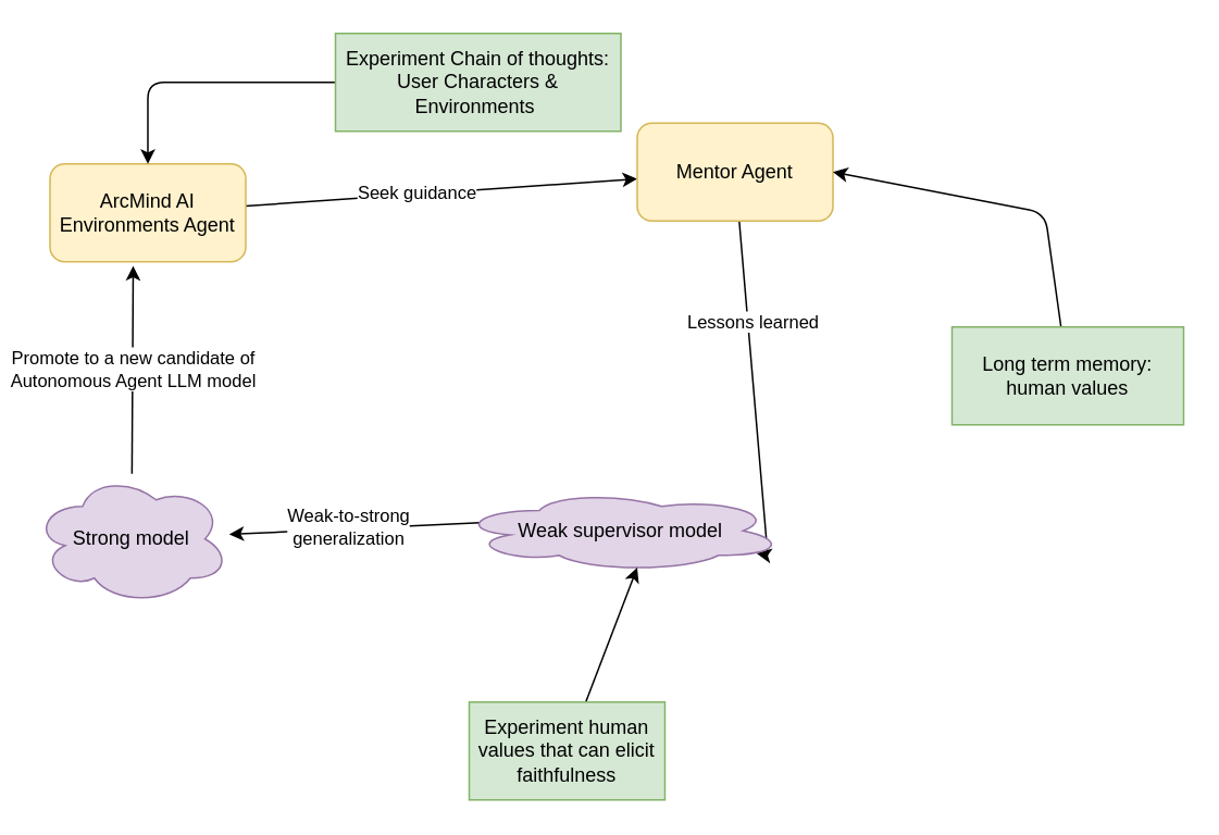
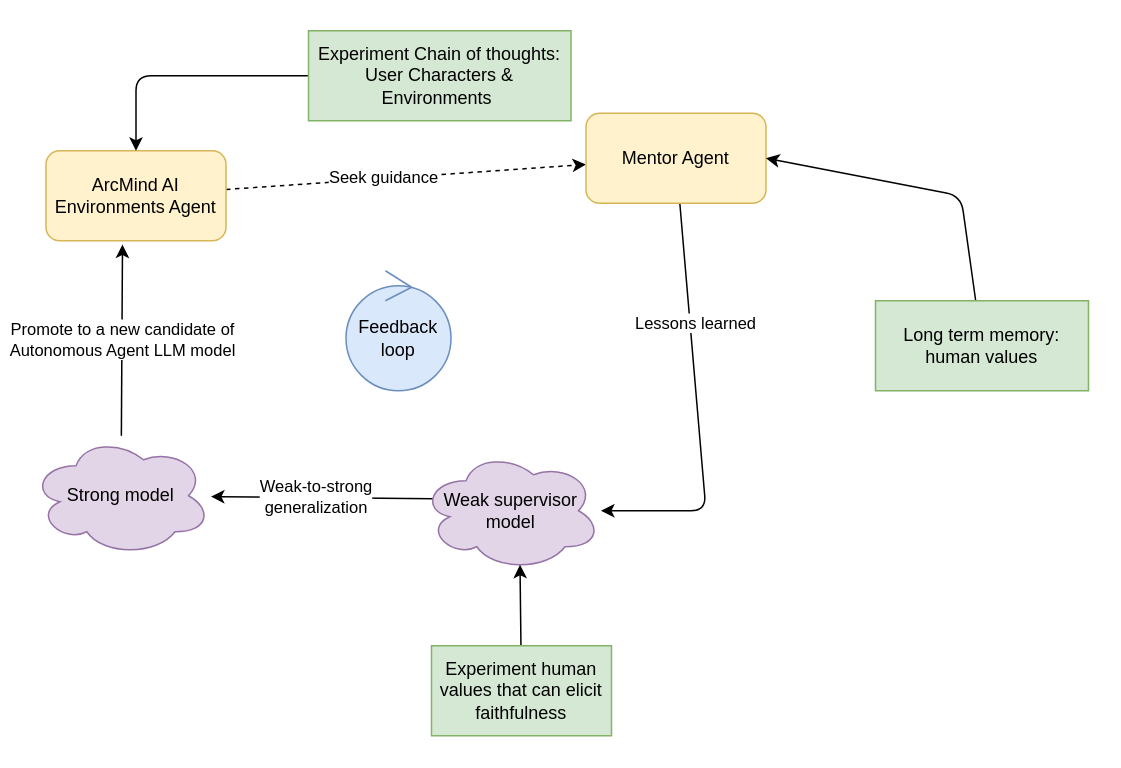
- <mxCell id="2" style="edgeStyle=none;html=1;" edge="1" parent="1" source="4" target="7"><mxGeometry relative="1" as="geometry"><mxPoint x="360" y="130" as="targetPoint" /></mxGeometry></mxCell>
+ <mxCell id="2" style="edgeStyle=none;html=1;dashed=1;" edge="1" parent="1" source="4" target="7"><mxGeometry relative="1" as="geometry"><mxPoint x="360" y="130" as="targetPoint" /></mxGeometry></mxCell>
+ <mxCell id="15" value="Feedback loop" style="ellipse;shape=umlControl;whiteSpace=wrap;html=1;fillColor=#dae8fc;strokeColor=#6c8ebf;flipH=1;" vertex="1" parent="1"><mxGeometry x="230" y="180" width="70" height="80" as="geometry" /></mxCell>
- <mxCell id="10" value="Weak supervisor model" style="ellipse;shape=cloud;whiteSpace=wrap;html=1;fillColor=#e1d5e7;strokeColor=#9673a6;" vertex="1" parent="1"><mxGeometry x="280" y="300" width="200" height="50" as="geometry" /></mxCell>
+ <mxCell id="10" value="Weak supervisor model" style="ellipse;shape=cloud;whiteSpace=wrap;html=1;fillColor=#e1d5e7;strokeColor=#9673a6;" vertex="1" parent="1"><mxGeometry x="280" y="300" width="120" height="80" as="geometry" /></mxCell>
